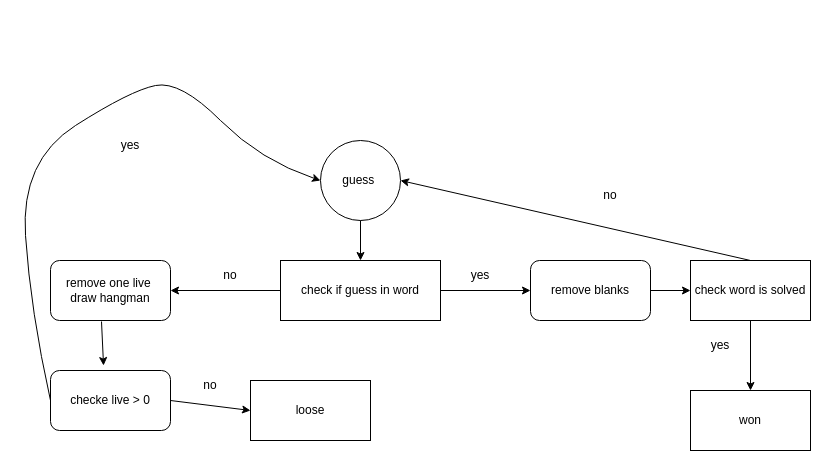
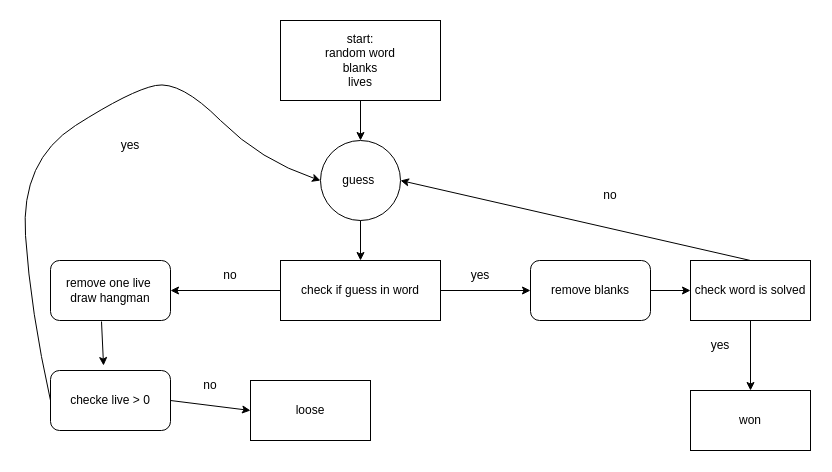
+ <mxCell id="2" value="start:&lt;div&gt;random word&lt;/div&gt;&lt;div&gt;blanks&lt;/div&gt;&lt;div&gt;lives&lt;/div&gt;" style="rounded=0;whiteSpace=wrap;html=1;" vertex="1" parent="1"><mxGeometry x="280" y="20" width="160" height="80" as="geometry" /></mxCell>
+ <mxCell id="4" value="" style="endArrow=classic;html=1;rounded=0;exitX=0.5;exitY=1;exitDx=0;exitDy=0;entryX=0.5;entryY=0;entryDx=0;entryDy=0;" edge="1" parent="1" source="2" target="3"><mxGeometry width="50" height="50" relative="1" as="geometry"><mxPoint x="390" y="390" as="sourcePoint" /><mxPoint x="440" y="340" as="targetPoint" /></mxGeometry></mxCell>
